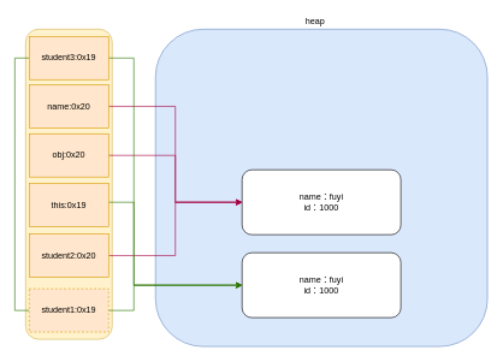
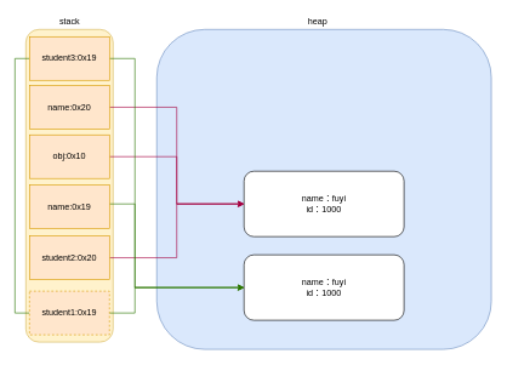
+ <mxCell id="17" value="stack" style="text;html=1;align=center;verticalAlign=middle;resizable=0;points=[];autosize=1;" vertex="1" parent="1"><mxGeometry x="75" y="20" width="40" height="20" as="geometry" /></mxCell>
- <mxCell id="14" value="obj:0x20" style="rounded=0;whiteSpace=wrap;html=1;fillColor=#ffe6cc;strokeColor=#d79b00;" vertex="1" parent="1"><mxGeometry x="40" y="185" width="110" height="60" as="geometry" /></mxCell>
+ <mxCell id="14" value="obj:0x10" style="rounded=0;whiteSpace=wrap;html=1;fillColor=#ffe6cc;strokeColor=#d79b00;" vertex="1" parent="1"><mxGeometry x="40" y="185" width="110" height="60" as="geometry" /></mxCell>
- <mxCell id="12" value="this:0x19" style="rounded=0;whiteSpace=wrap;html=1;fillColor=#ffe6cc;strokeColor=#d79b00;" vertex="1" parent="1"><mxGeometry x="40" y="254" width="110" height="60" as="geometry" /></mxCell>
+ <mxCell id="12" value="name:0x19" style="rounded=0;whiteSpace=wrap;html=1;fillColor=#ffe6cc;strokeColor=#d79b00;" vertex="1" parent="1"><mxGeometry x="40" y="254" width="110" height="60" as="geometry" /></mxCell>
